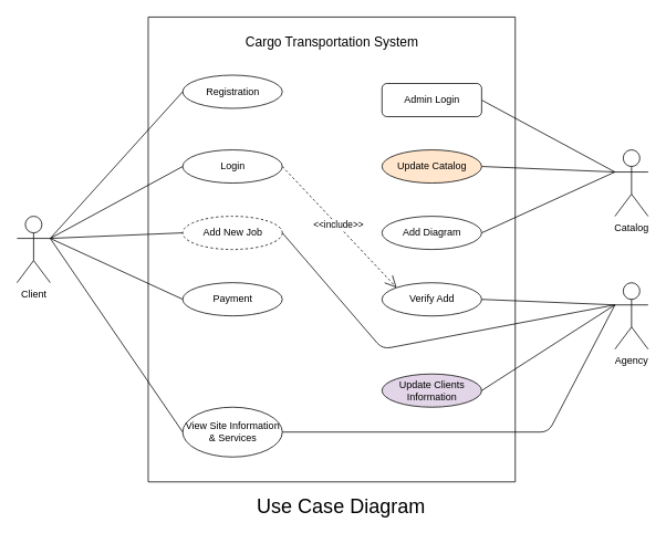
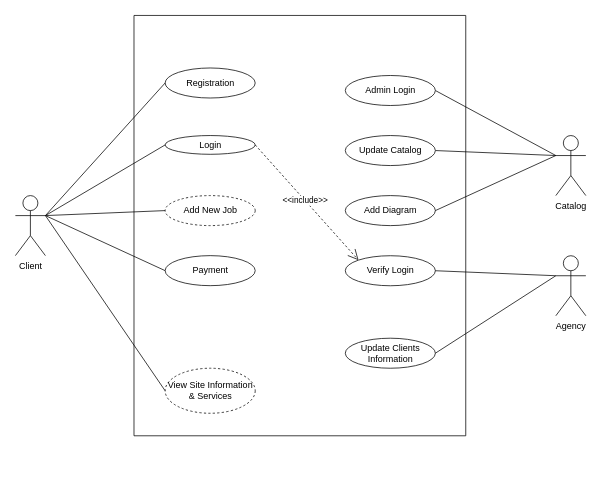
- <mxCell id="20" value="&lt;font style=&quot;font-size: 16px&quot;&gt;Cargo Transportation System&lt;/font&gt;" style="text;html=1;align=center;verticalAlign=middle;resizable=0;points=[];autosize=1;strokeColor=none;" parent="9" vertex="1"><mxGeometry x="111" y="20" width="220" height="20" as="geometry" /></mxCell>
- <mxCell id="14" value="Admin Login" style="whiteSpace=wrap;html=1;rounded=1;" parent="9" vertex="1"><mxGeometry x="281.5" y="80" width="120" height="40" as="geometry" /></mxCell>
+ <mxCell id="14" value="Admin Login" style="ellipse;whiteSpace=wrap;html=1;" parent="9" vertex="1"><mxGeometry x="281.5" y="80" width="120" height="40" as="geometry" /></mxCell>
- <mxCell id="10" value="Login" style="ellipse;whiteSpace=wrap;html=1;" parent="9" vertex="1"><mxGeometry x="41.5" y="160" width="120" height="40" as="geometry" /></mxCell>
+ <mxCell id="10" value="Login" style="ellipse;whiteSpace=wrap;html=1;" parent="9" vertex="1"><mxGeometry x="41.5" y="160" width="120" height="25" as="geometry" /></mxCell>
- <mxCell id="15" value="Update Catalog" style="ellipse;whiteSpace=wrap;html=1;fillColor=#ffe6cc;" parent="9" vertex="1"><mxGeometry x="281.5" y="160" width="120" height="40" as="geometry" /></mxCell>
+ <mxCell id="15" value="Update Catalog" style="ellipse;whiteSpace=wrap;html=1;" parent="9" vertex="1"><mxGeometry x="281.5" y="160" width="120" height="40" as="geometry" /></mxCell>
- <mxCell id="17" value="Verify Add" style="ellipse;whiteSpace=wrap;html=1;" parent="9" vertex="1"><mxGeometry x="281.5" y="320.12" width="120" height="40" as="geometry" /></mxCell>
+ <mxCell id="17" value="Verify Login" style="ellipse;whiteSpace=wrap;html=1;" parent="9" vertex="1"><mxGeometry x="281.5" y="320.12" width="120" height="40" as="geometry" /></mxCell>
- <mxCell id="5" style="edgeStyle=none;orthogonalLoop=1;jettySize=auto;html=1;entryX=1;entryY=0.5;entryDx=0;entryDy=0;endArrow=none;exitX=0;exitY=0.333;exitDx=0;exitDy=0;exitPerimeter=0;" parent="1" source="6" target="12" edge="1"><mxGeometry relative="1" as="geometry"><Array as="points"><mxPoint x="460" y="420" /></Array></mxGeometry></mxCell>
- <mxCell id="16" value="Update Clients&lt;br&gt;Information" style="ellipse;whiteSpace=wrap;html=1;fillColor=#e1d5e7;" parent="9" vertex="1"><mxGeometry x="281.5" y="430" width="120" height="40" as="geometry" /></mxCell>
+ <mxCell id="16" value="Update Clients&lt;br&gt;Information" style="ellipse;whiteSpace=wrap;html=1;" parent="9" vertex="1"><mxGeometry x="281.5" y="430" width="120" height="40" as="geometry" /></mxCell>
- <mxCell id="19" value="View Site Information &amp;amp; Services" style="ellipse;whiteSpace=wrap;html=1;" parent="9" vertex="1"><mxGeometry x="41.5" y="470" width="120" height="60" as="geometry" /></mxCell>
+ <mxCell id="19" value="View Site Information &amp;amp; Services" style="ellipse;whiteSpace=wrap;html=1;dashed=1;" parent="9" vertex="1"><mxGeometry x="41.5" y="470" width="120" height="60" as="geometry" /></mxCell>
- <mxCell id="27" style="edgeStyle=none;orthogonalLoop=1;jettySize=auto;html=1;entryX=0;entryY=0.333;entryDx=0;entryDy=0;entryPerimeter=0;endArrow=none;exitX=1;exitY=0.5;exitDx=0;exitDy=0;" parent="1" source="19" target="6" edge="1"><mxGeometry relative="1" as="geometry"><Array as="points"><mxPoint x="660" y="520" /></Array></mxGeometry></mxCell>
- <mxCell id="30" value="&lt;font style=&quot;font-size: 24px&quot;&gt;Use Case Diagram&lt;/font&gt;" style="text;html=1;align=center;verticalAlign=middle;resizable=0;points=[];autosize=1;strokeColor=none;" vertex="1" parent="1"><mxGeometry x="300" y="600" width="220" height="20" as="geometry" /></mxCell>
